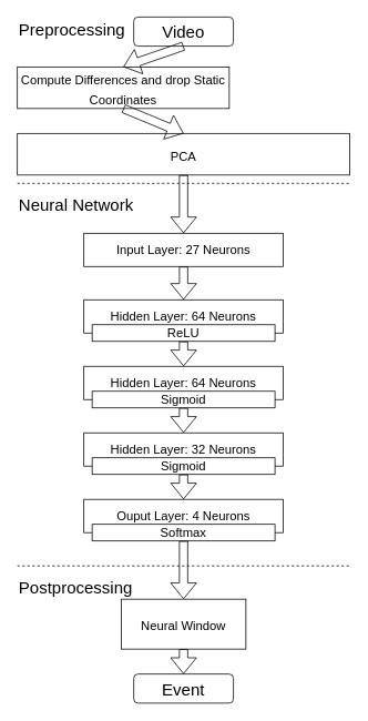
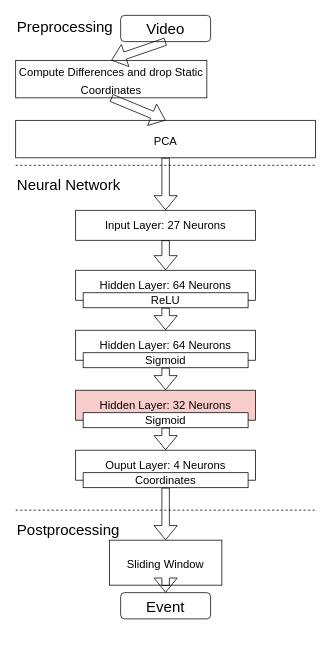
- <mxCell id="5" value="&lt;font style=&quot;font-size: 15px&quot;&gt;Hidden Layer: 32 Neurons&lt;/font&gt;" style="rounded=0;whiteSpace=wrap;html=1;rotation=0;" vertex="1" parent="1"><mxGeometry x="100" y="520" width="240" height="40" as="geometry" /></mxCell>
+ <mxCell id="5" value="&lt;font style=&quot;font-size: 15px&quot;&gt;Hidden Layer: 32 Neurons&lt;/font&gt;" style="rounded=0;whiteSpace=wrap;html=1;rotation=0;fillColor=#f8cecc;" vertex="1" parent="1"><mxGeometry x="100" y="520" width="240" height="40" as="geometry" /></mxCell>
- <mxCell id="11" value="&lt;font style=&quot;font-size: 15px&quot;&gt;Softmax&lt;/font&gt;" style="rounded=0;whiteSpace=wrap;html=1;" vertex="1" parent="1"><mxGeometry x="110" y="630" width="220" height="20" as="geometry" /></mxCell>
+ <mxCell id="11" value="&lt;font style=&quot;font-size: 15px&quot;&gt;Coordinates&lt;/font&gt;" style="rounded=0;whiteSpace=wrap;html=1;" vertex="1" parent="1"><mxGeometry x="110" y="630" width="220" height="20" as="geometry" /></mxCell>
- <mxCell id="26" value="&lt;font style=&quot;font-size: 15px&quot;&gt;Neural&lt;/font&gt;&lt;font style=&quot;font-size: 15px&quot;&gt; &lt;font style=&quot;font-size: 15px&quot;&gt;Window&lt;/font&gt;&lt;/font&gt;" style="rounded=0;whiteSpace=wrap;html=1;fontSize=20;" vertex="1" parent="1"><mxGeometry x="145" y="720" width="150" height="60" as="geometry" /></mxCell>
+ <mxCell id="26" value="&lt;font style=&quot;font-size: 15px&quot;&gt;Sliding&lt;/font&gt;&lt;font style=&quot;font-size: 15px&quot;&gt; &lt;font style=&quot;font-size: 15px&quot;&gt;Window&lt;/font&gt;&lt;/font&gt;" style="rounded=0;whiteSpace=wrap;html=1;fontSize=20;" vertex="1" parent="1"><mxGeometry x="145" y="720" width="150" height="60" as="geometry" /></mxCell>
- <mxCell id="27" value="&lt;div&gt;Event&lt;/div&gt;" style="rounded=1;whiteSpace=wrap;html=1;fontSize=20;" vertex="1" parent="1"><mxGeometry x="160" y="810" width="120" height="35" as="geometry" /></mxCell>
+ <mxCell id="27" value="&lt;div&gt;Event&lt;/div&gt;" style="rounded=1;whiteSpace=wrap;html=1;fontSize=20;" vertex="1" parent="1"><mxGeometry x="160" y="790" width="120" height="35" as="geometry" /></mxCell>
